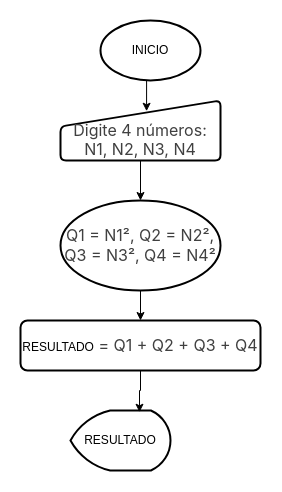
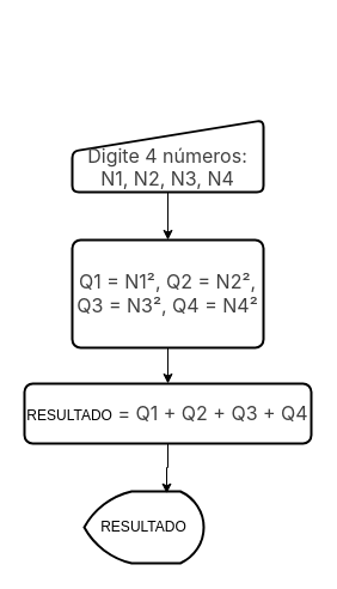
- <mxCell id="2" value="INICIO" style="strokeWidth=2;html=1;shape=mxgraph.flowchart.start_1;whiteSpace=wrap;" parent="1" vertex="1"><mxGeometry x="100" y="20" width="100" height="60" as="geometry" /></mxCell>
- <mxCell id="9" style="edgeStyle=orthogonalEdgeStyle;rounded=0;orthogonalLoop=1;jettySize=auto;html=1;exitX=0.5;exitY=1;exitDx=0;exitDy=0;exitPerimeter=0;entryX=0.538;entryY=0.179;entryDx=0;entryDy=0;entryPerimeter=0;" parent="1" source="2" target="4" edge="1"><mxGeometry relative="1" as="geometry" /></mxCell>
- <mxCell id="6" value="&lt;span style=&quot;color: rgb(64, 64, 64); font-family: Inter, system-ui, -apple-system, BlinkMacSystemFont, &amp;quot;Segoe UI&amp;quot;, Roboto, &amp;quot;Noto Sans&amp;quot;, Ubuntu, Cantarell, &amp;quot;Helvetica Neue&amp;quot;, Oxygen, &amp;quot;Open Sans&amp;quot;, sans-serif; font-size: 16.002px; text-align: left;&quot;&gt;Q1 = N1², Q2 = N2², Q3 = N3², Q4 = N4²&lt;/span&gt;" style="ellipse;whiteSpace=wrap;html=1;absoluteArcSize=1;arcSize=14;strokeWidth=2;" parent="1" vertex="1"><mxGeometry x="60" y="200" width="160" height="90" as="geometry" /></mxCell>
+ <mxCell id="6" value="&lt;span style=&quot;color: rgb(64, 64, 64); font-family: Inter, system-ui, -apple-system, BlinkMacSystemFont, &amp;quot;Segoe UI&amp;quot;, Roboto, &amp;quot;Noto Sans&amp;quot;, Ubuntu, Cantarell, &amp;quot;Helvetica Neue&amp;quot;, Oxygen, &amp;quot;Open Sans&amp;quot;, sans-serif; font-size: 16.002px; text-align: left;&quot;&gt;Q1 = N1², Q2 = N2², Q3 = N3², Q4 = N4²&lt;/span&gt;" style="rounded=1;whiteSpace=wrap;html=1;absoluteArcSize=1;arcSize=14;strokeWidth=2;" parent="1" vertex="1"><mxGeometry x="60" y="200" width="160" height="90" as="geometry" /></mxCell>
